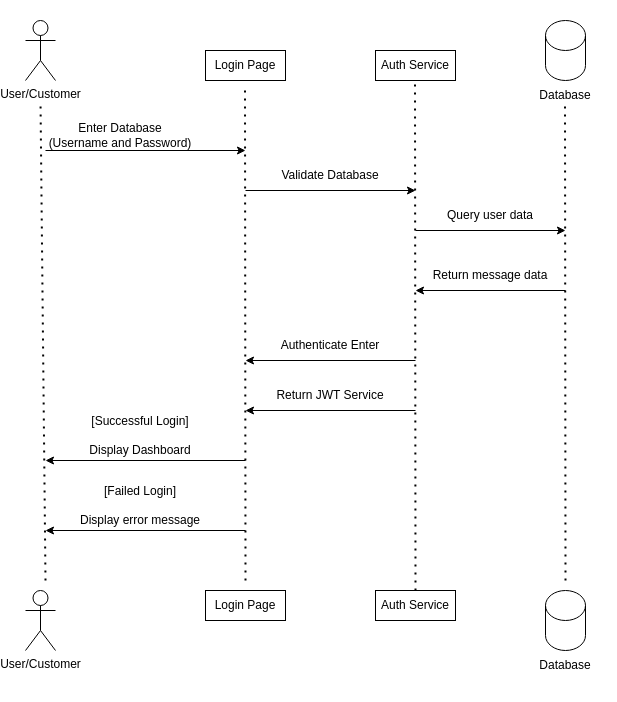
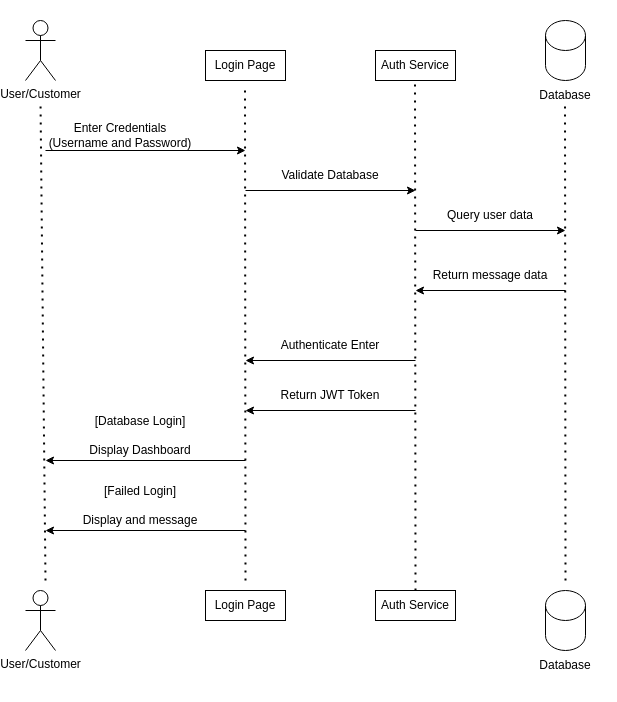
- <mxCell id="12" value="Enter Database&lt;div&gt;(Username and Password)&lt;/div&gt;" style="text;html=1;align=center;verticalAlign=middle;whiteSpace=wrap;rounded=0;" vertex="1" parent="1"><mxGeometry x="30" y="120" width="170" height="30" as="geometry" /></mxCell>
+ <mxCell id="12" value="Enter Credentials&lt;div&gt;(Username and Password)&lt;/div&gt;" style="text;html=1;align=center;verticalAlign=middle;whiteSpace=wrap;rounded=0;" vertex="1" parent="1"><mxGeometry x="30" y="120" width="170" height="30" as="geometry" /></mxCell>
- <mxCell id="20" value="Return JWT Service" style="text;html=1;align=center;verticalAlign=middle;whiteSpace=wrap;rounded=0;" vertex="1" parent="1"><mxGeometry x="240" y="380" width="170" height="30" as="geometry" /></mxCell>
+ <mxCell id="20" value="Return JWT Token" style="text;html=1;align=center;verticalAlign=middle;whiteSpace=wrap;rounded=0;" vertex="1" parent="1"><mxGeometry x="240" y="380" width="170" height="30" as="geometry" /></mxCell>
- <mxCell id="22" value="&lt;div&gt;[Successful Login]&lt;/div&gt;&lt;div&gt;&lt;br&gt;&lt;/div&gt;Display Dashboard" style="text;html=1;align=center;verticalAlign=middle;whiteSpace=wrap;rounded=0;" vertex="1" parent="1"><mxGeometry x="50" y="420" width="170" height="30" as="geometry" /></mxCell>
+ <mxCell id="22" value="&lt;div&gt;[Database Login]&lt;/div&gt;&lt;div&gt;&lt;br&gt;&lt;/div&gt;Display Dashboard" style="text;html=1;align=center;verticalAlign=middle;whiteSpace=wrap;rounded=0;" vertex="1" parent="1"><mxGeometry x="50" y="420" width="170" height="30" as="geometry" /></mxCell>
- <mxCell id="24" value="[Failed Login]&lt;div&gt;&lt;br&gt;&lt;/div&gt;&lt;div&gt;Display error message&lt;/div&gt;" style="text;html=1;align=center;verticalAlign=middle;whiteSpace=wrap;rounded=0;" vertex="1" parent="1"><mxGeometry x="50" y="490" width="170" height="30" as="geometry" /></mxCell>
+ <mxCell id="24" value="[Failed Login]&lt;div&gt;&lt;br&gt;&lt;/div&gt;&lt;div&gt;Display and message&lt;/div&gt;" style="text;html=1;align=center;verticalAlign=middle;whiteSpace=wrap;rounded=0;" vertex="1" parent="1"><mxGeometry x="50" y="490" width="170" height="30" as="geometry" /></mxCell>
